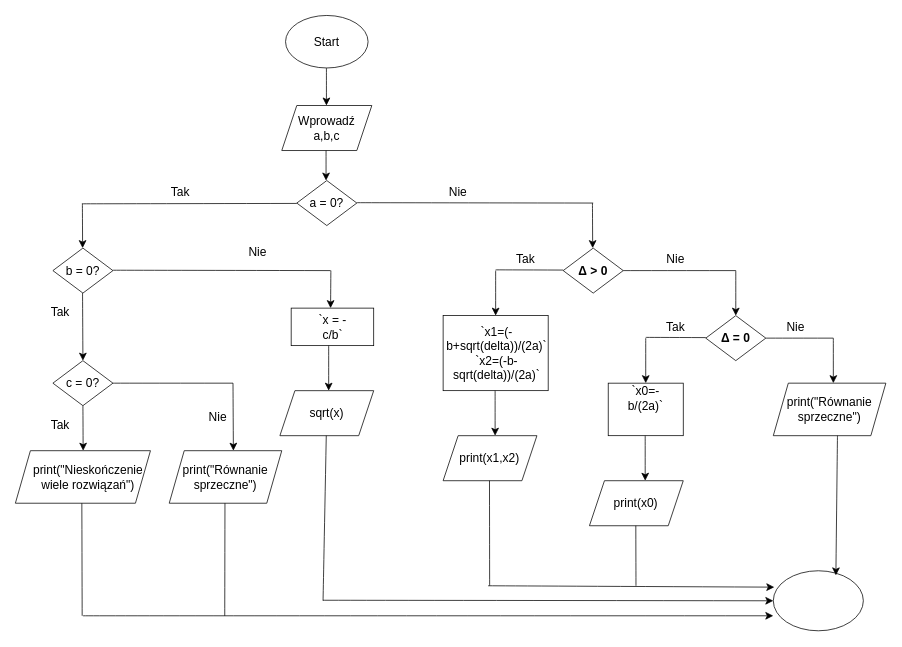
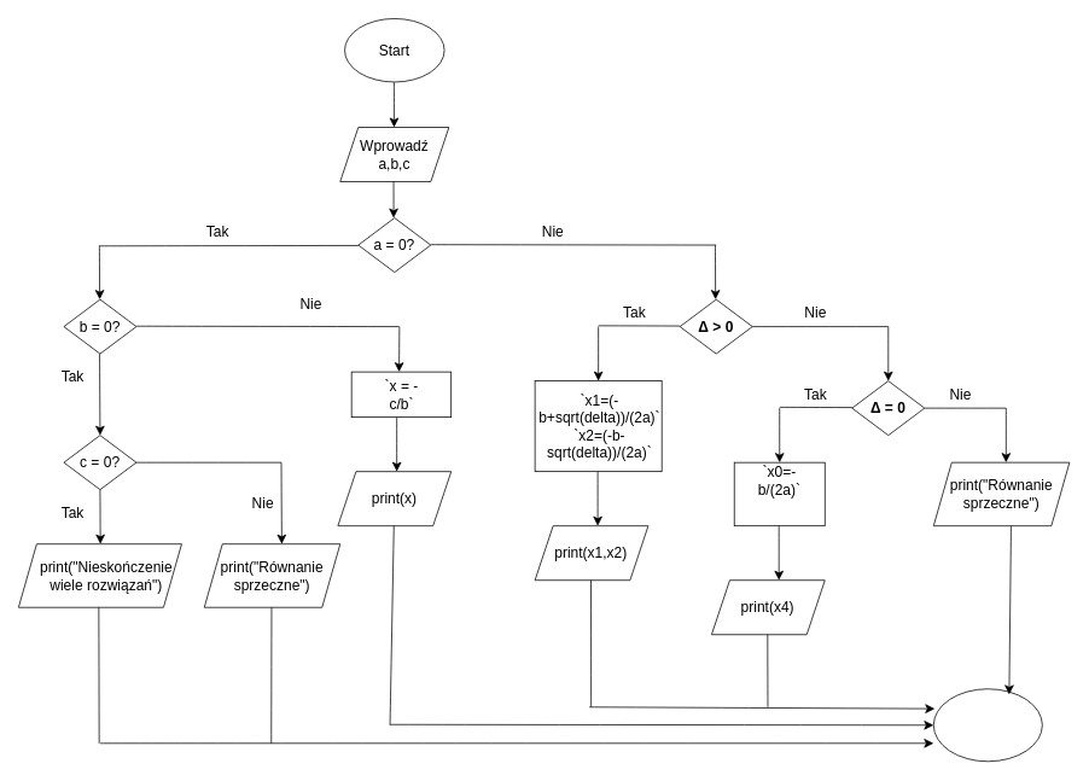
- <mxCell id="18" value="sqrt(x)" style="text;strokeColor=none;fillColor=none;html=1;align=center;verticalAlign=middle;whiteSpace=wrap;rounded=0;fontSize=16;" parent="1" vertex="1"><mxGeometry x="405" y="535" width="60" height="30" as="geometry" /></mxCell>
+ <mxCell id="18" value="print(x)" style="text;strokeColor=none;fillColor=none;html=1;align=center;verticalAlign=middle;whiteSpace=wrap;rounded=0;fontSize=16;" parent="1" vertex="1"><mxGeometry x="405" y="535" width="60" height="30" as="geometry" /></mxCell>
- <mxCell id="61" value="print(x0)" style="text;strokeColor=none;fillColor=none;html=1;align=center;verticalAlign=middle;whiteSpace=wrap;rounded=0;fontSize=16;" vertex="1" parent="1"><mxGeometry x="817.5" y="655" width="57.5" height="30" as="geometry" /></mxCell>
+ <mxCell id="61" value="print(x4)" style="text;strokeColor=none;fillColor=none;html=1;align=center;verticalAlign=middle;whiteSpace=wrap;rounded=0;fontSize=16;" vertex="1" parent="1"><mxGeometry x="817.5" y="655" width="57.5" height="30" as="geometry" /></mxCell>
